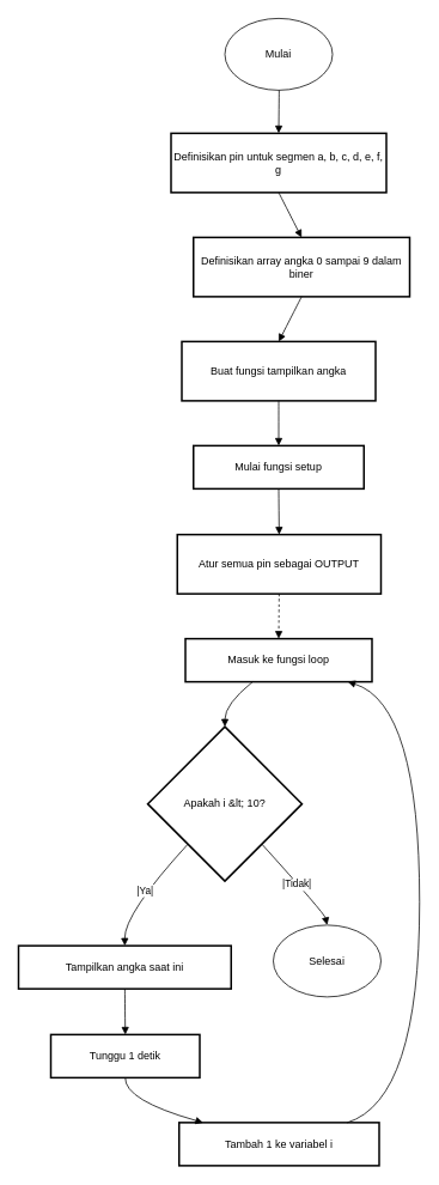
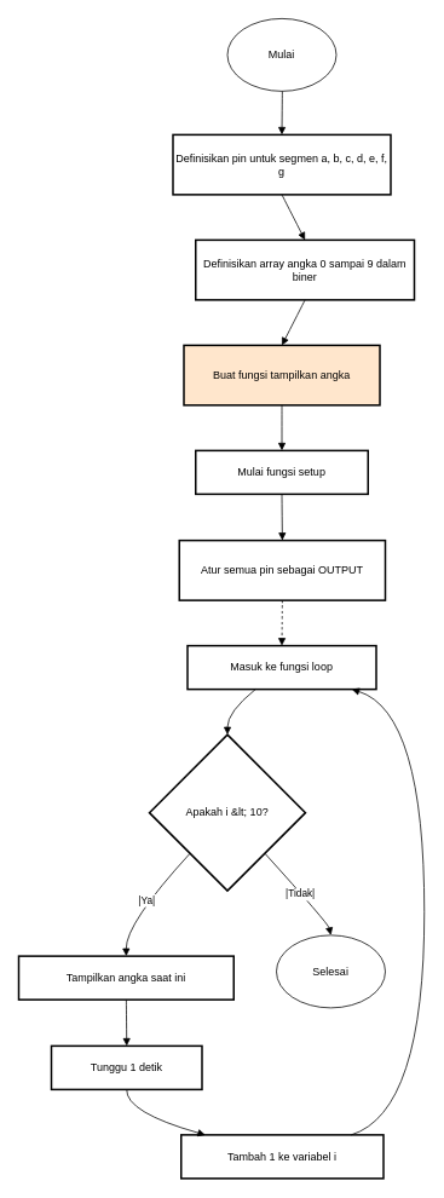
- <mxCell id="4" value="Buat fungsi tampilkan angka" style="whiteSpace=wrap;strokeWidth=2;" vertex="1" parent="1"><mxGeometry x="202" y="380" width="216" height="66" as="geometry" /></mxCell>
+ <mxCell id="4" value="Buat fungsi tampilkan angka" style="whiteSpace=wrap;strokeWidth=2;fillColor=#ffe6cc;" vertex="1" parent="1"><mxGeometry x="202" y="380" width="216" height="66" as="geometry" /></mxCell>
